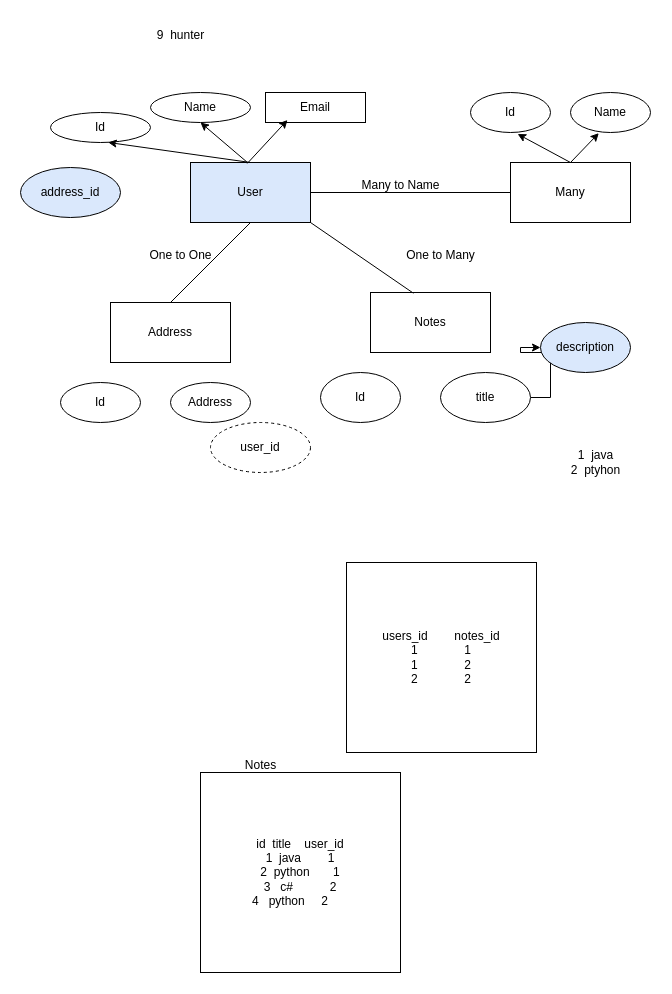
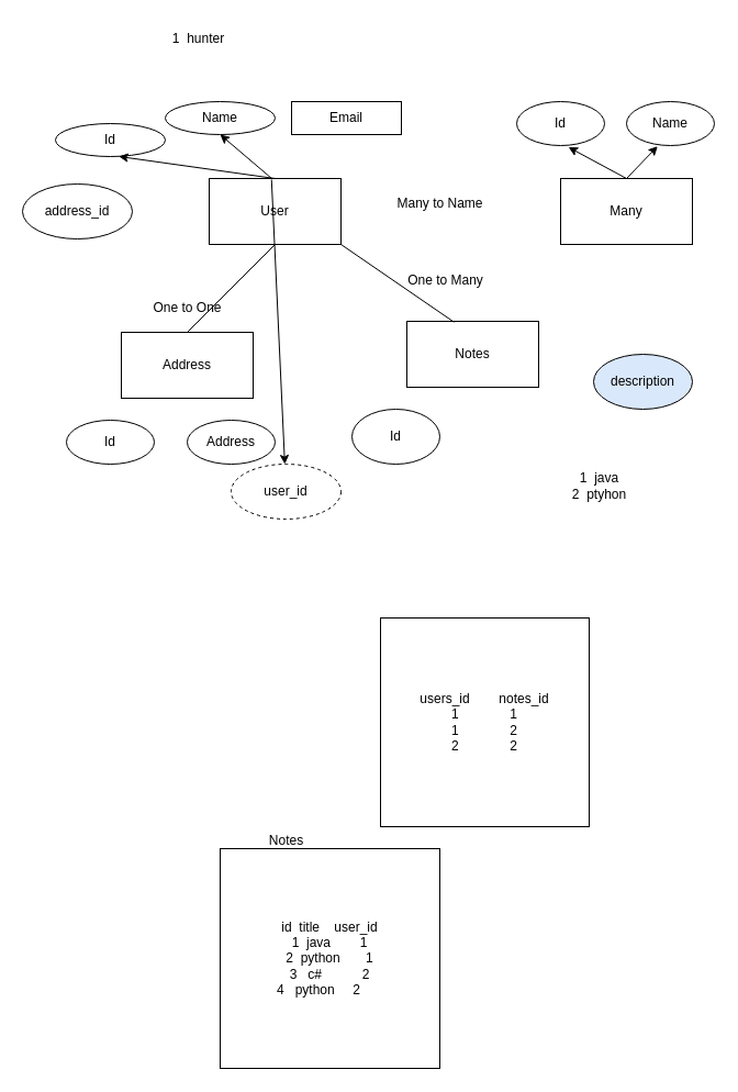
- <mxCell id="31" value="9&amp;nbsp; hunter" style="text;html=1;align=center;verticalAlign=middle;resizable=0;points=[];autosize=1;strokeColor=none;fillColor=none;" vertex="1" parent="1"><mxGeometry x="145" y="20" width="70" height="30" as="geometry" /></mxCell>
+ <mxCell id="31" value="1&amp;nbsp; hunter" style="text;html=1;align=center;verticalAlign=middle;resizable=0;points=[];autosize=1;strokeColor=none;fillColor=none;" vertex="1" parent="1"><mxGeometry x="145" y="20" width="70" height="30" as="geometry" /></mxCell>
- <mxCell id="7" value="" style="endArrow=classic;html=1;rounded=0;entryX=0.22;entryY=0.917;entryDx=0;entryDy=0;entryPerimeter=0;exitX=0.473;exitY=0.016;exitDx=0;exitDy=0;exitPerimeter=0;" edge="1" parent="1" source="2" target="5"><mxGeometry width="50" height="50" relative="1" as="geometry"><mxPoint x="291" y="172" as="sourcePoint" /><mxPoint x="209" y="122" as="targetPoint" /></mxGeometry></mxCell>
+ <mxCell id="7" value="" style="endArrow=classic;html=1;rounded=0;exitX=0.473;exitY=0.016;exitDx=0;exitDy=0;exitPerimeter=0;" edge="1" parent="1" source="2" target="28"><mxGeometry width="50" height="50" relative="1" as="geometry"><mxPoint x="291" y="172" as="sourcePoint" /><mxPoint x="209" y="122" as="targetPoint" /></mxGeometry></mxCell>
- <mxCell id="29" value="address_id" style="ellipse;whiteSpace=wrap;html=1;fillColor=#dae8fc;" vertex="1" parent="1"><mxGeometry x="20" y="167" width="100" height="50" as="geometry" /></mxCell>
+ <mxCell id="29" value="address_id" style="ellipse;whiteSpace=wrap;html=1;" vertex="1" parent="1"><mxGeometry x="20" y="167" width="100" height="50" as="geometry" /></mxCell>
- <mxCell id="2" value="User" style="rounded=0;whiteSpace=wrap;html=1;fillColor=#dae8fc;" vertex="1" parent="1"><mxGeometry x="190" y="162" width="120" height="60" as="geometry" /></mxCell>
+ <mxCell id="2" value="User" style="rounded=0;whiteSpace=wrap;html=1;" vertex="1" parent="1"><mxGeometry x="190" y="162" width="120" height="60" as="geometry" /></mxCell>
- <mxCell id="14" value="" style="endArrow=none;html=1;rounded=0;exitX=1;exitY=0.5;exitDx=0;exitDy=0;entryX=0;entryY=0.5;entryDx=0;entryDy=0;" edge="1" parent="1" source="2" target="9"><mxGeometry width="50" height="50" relative="1" as="geometry"><mxPoint x="430" y="222" as="sourcePoint" /><mxPoint x="480" y="172" as="targetPoint" /></mxGeometry></mxCell>
- <mxCell id="20" value="One to One" style="text;html=1;align=center;verticalAlign=middle;resizable=0;points=[];autosize=1;strokeColor=none;fillColor=none;" vertex="1" parent="1"><mxGeometry x="135" y="240" width="90" height="30" as="geometry" /></mxCell>
+ <mxCell id="20" value="One to One" style="text;html=1;align=center;verticalAlign=middle;resizable=0;points=[];autosize=1;strokeColor=none;fillColor=none;" vertex="1" parent="1"><mxGeometry x="125" y="265" width="90" height="30" as="geometry" /></mxCell>
- <mxCell id="27" value="One to Many" style="text;html=1;align=center;verticalAlign=middle;resizable=0;points=[];autosize=1;strokeColor=none;fillColor=none;" vertex="1" parent="1"><mxGeometry x="395" y="240" width="90" height="30" as="geometry" /></mxCell>
+ <mxCell id="27" value="One to Many" style="text;html=1;align=center;verticalAlign=middle;resizable=0;points=[];autosize=1;strokeColor=none;fillColor=none;" vertex="1" parent="1"><mxGeometry x="360" y="240" width="90" height="30" as="geometry" /></mxCell>
- <mxCell id="23" value="" style="edgeStyle=orthogonalEdgeStyle;rounded=0;orthogonalLoop=1;jettySize=auto;html=1;" edge="1" parent="1" source="24" target="25"><mxGeometry relative="1" as="geometry" /></mxCell>
- <mxCell id="24" value="title" style="ellipse;whiteSpace=wrap;html=1;" vertex="1" parent="1"><mxGeometry x="440" y="372" width="90" height="50" as="geometry" /></mxCell>
- <mxCell id="32" value="1&amp;nbsp; java&lt;br&gt;2&amp;nbsp; ptyhon" style="text;html=1;align=center;verticalAlign=middle;resizable=0;points=[];autosize=1;strokeColor=none;fillColor=none;" vertex="1" parent="1"><mxGeometry x="560" y="442" width="70" height="40" as="geometry" /></mxCell>
+ <mxCell id="32" value="1&amp;nbsp; java&lt;br&gt;2&amp;nbsp; ptyhon" style="text;html=1;align=center;verticalAlign=middle;resizable=0;points=[];autosize=1;strokeColor=none;fillColor=none;" vertex="1" parent="1"><mxGeometry x="510" y="422" width="70" height="40" as="geometry" /></mxCell>
